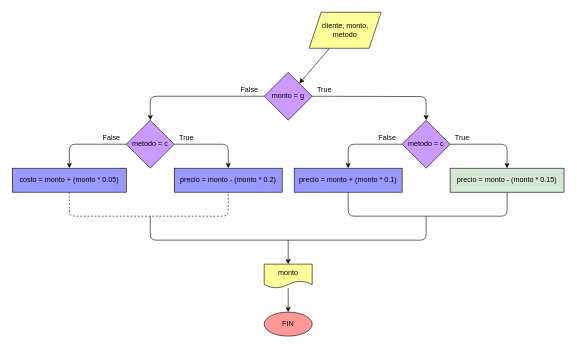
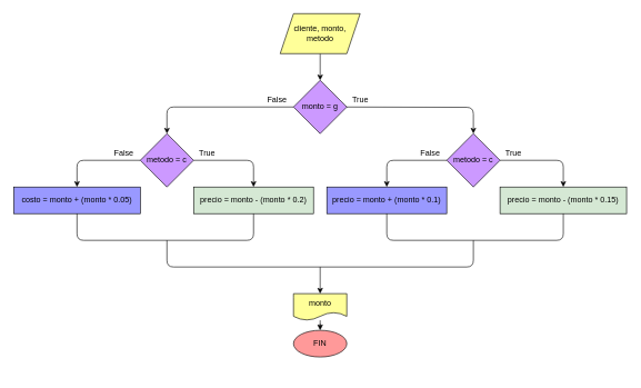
- <mxCell id="3" value="cliente, monto, metodo" style="shape=parallelogram;perimeter=parallelogramPerimeter;whiteSpace=wrap;html=1;fixedSize=1;fillColor=#FFFF99;" parent="1" vertex="1"><mxGeometry x="515" y="20" width="120" height="60" as="geometry" /></mxCell>
+ <mxCell id="3" value="cliente, monto, metodo" style="shape=parallelogram;perimeter=parallelogramPerimeter;whiteSpace=wrap;html=1;fixedSize=1;fillColor=#FFFF99;" parent="1" vertex="1"><mxGeometry x="420" y="20" width="120" height="60" as="geometry" /></mxCell>
- <mxCell id="15" value="precio = monto - (monto * 0.2)" style="whiteSpace=wrap;html=1;fillColor=#9999FF;" parent="1" vertex="1"><mxGeometry x="290" y="280" width="180" height="40" as="geometry" /></mxCell>
+ <mxCell id="15" value="precio = monto - (monto * 0.2)" style="whiteSpace=wrap;html=1;fillColor=#d5e8d4;" parent="1" vertex="1"><mxGeometry x="290" y="280" width="180" height="40" as="geometry" /></mxCell>
- <mxCell id="17" value="" style="endArrow=none;html=1;entryX=0.5;entryY=1;entryDx=0;entryDy=0;exitX=0.5;exitY=1;exitDx=0;exitDy=0;dashed=1;" parent="1" source="16" target="15" edge="1"><mxGeometry width="50" height="50" relative="1" as="geometry"><mxPoint x="410" y="420" as="sourcePoint" /><mxPoint x="460" y="370" as="targetPoint" /><Array as="points"><mxPoint x="115" y="360" /><mxPoint x="380" y="360" /></Array></mxGeometry></mxCell>
+ <mxCell id="17" value="" style="endArrow=none;html=1;entryX=0.5;entryY=1;entryDx=0;entryDy=0;exitX=0.5;exitY=1;exitDx=0;exitDy=0;" parent="1" source="16" target="15" edge="1"><mxGeometry width="50" height="50" relative="1" as="geometry"><mxPoint x="410" y="420" as="sourcePoint" /><mxPoint x="460" y="370" as="targetPoint" /><Array as="points"><mxPoint x="115" y="360" /><mxPoint x="380" y="360" /></Array></mxGeometry></mxCell>
- <mxCell id="23" value="FIN" style="ellipse;whiteSpace=wrap;html=1;fillColor=#FF9999;" parent="1" vertex="1"><mxGeometry x="440" y="520" width="80" height="40" as="geometry" /></mxCell>
+ <mxCell id="23" value="FIN" style="ellipse;whiteSpace=wrap;html=1;fillColor=#FF9999;" parent="1" vertex="1"><mxGeometry x="440" y="495" width="80" height="40" as="geometry" /></mxCell>
